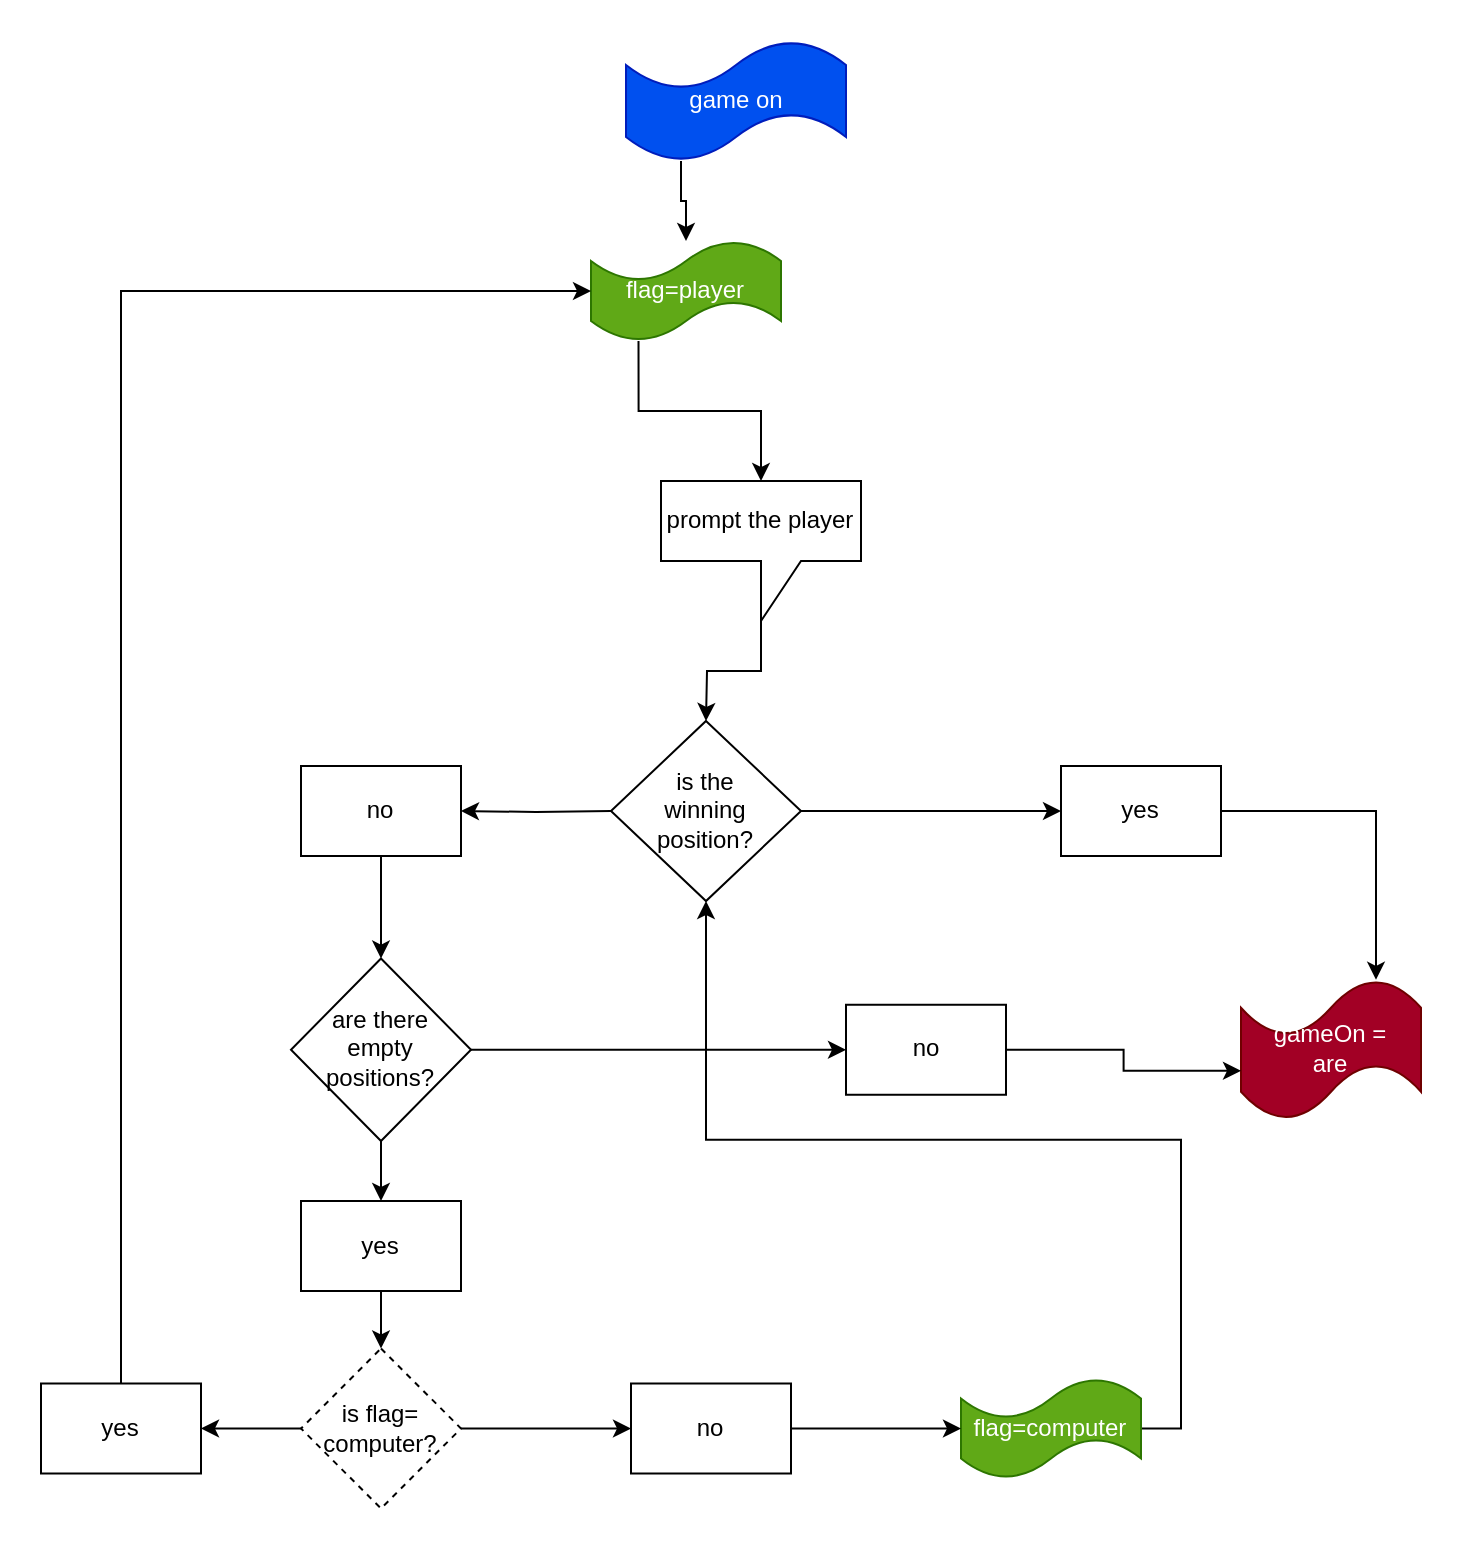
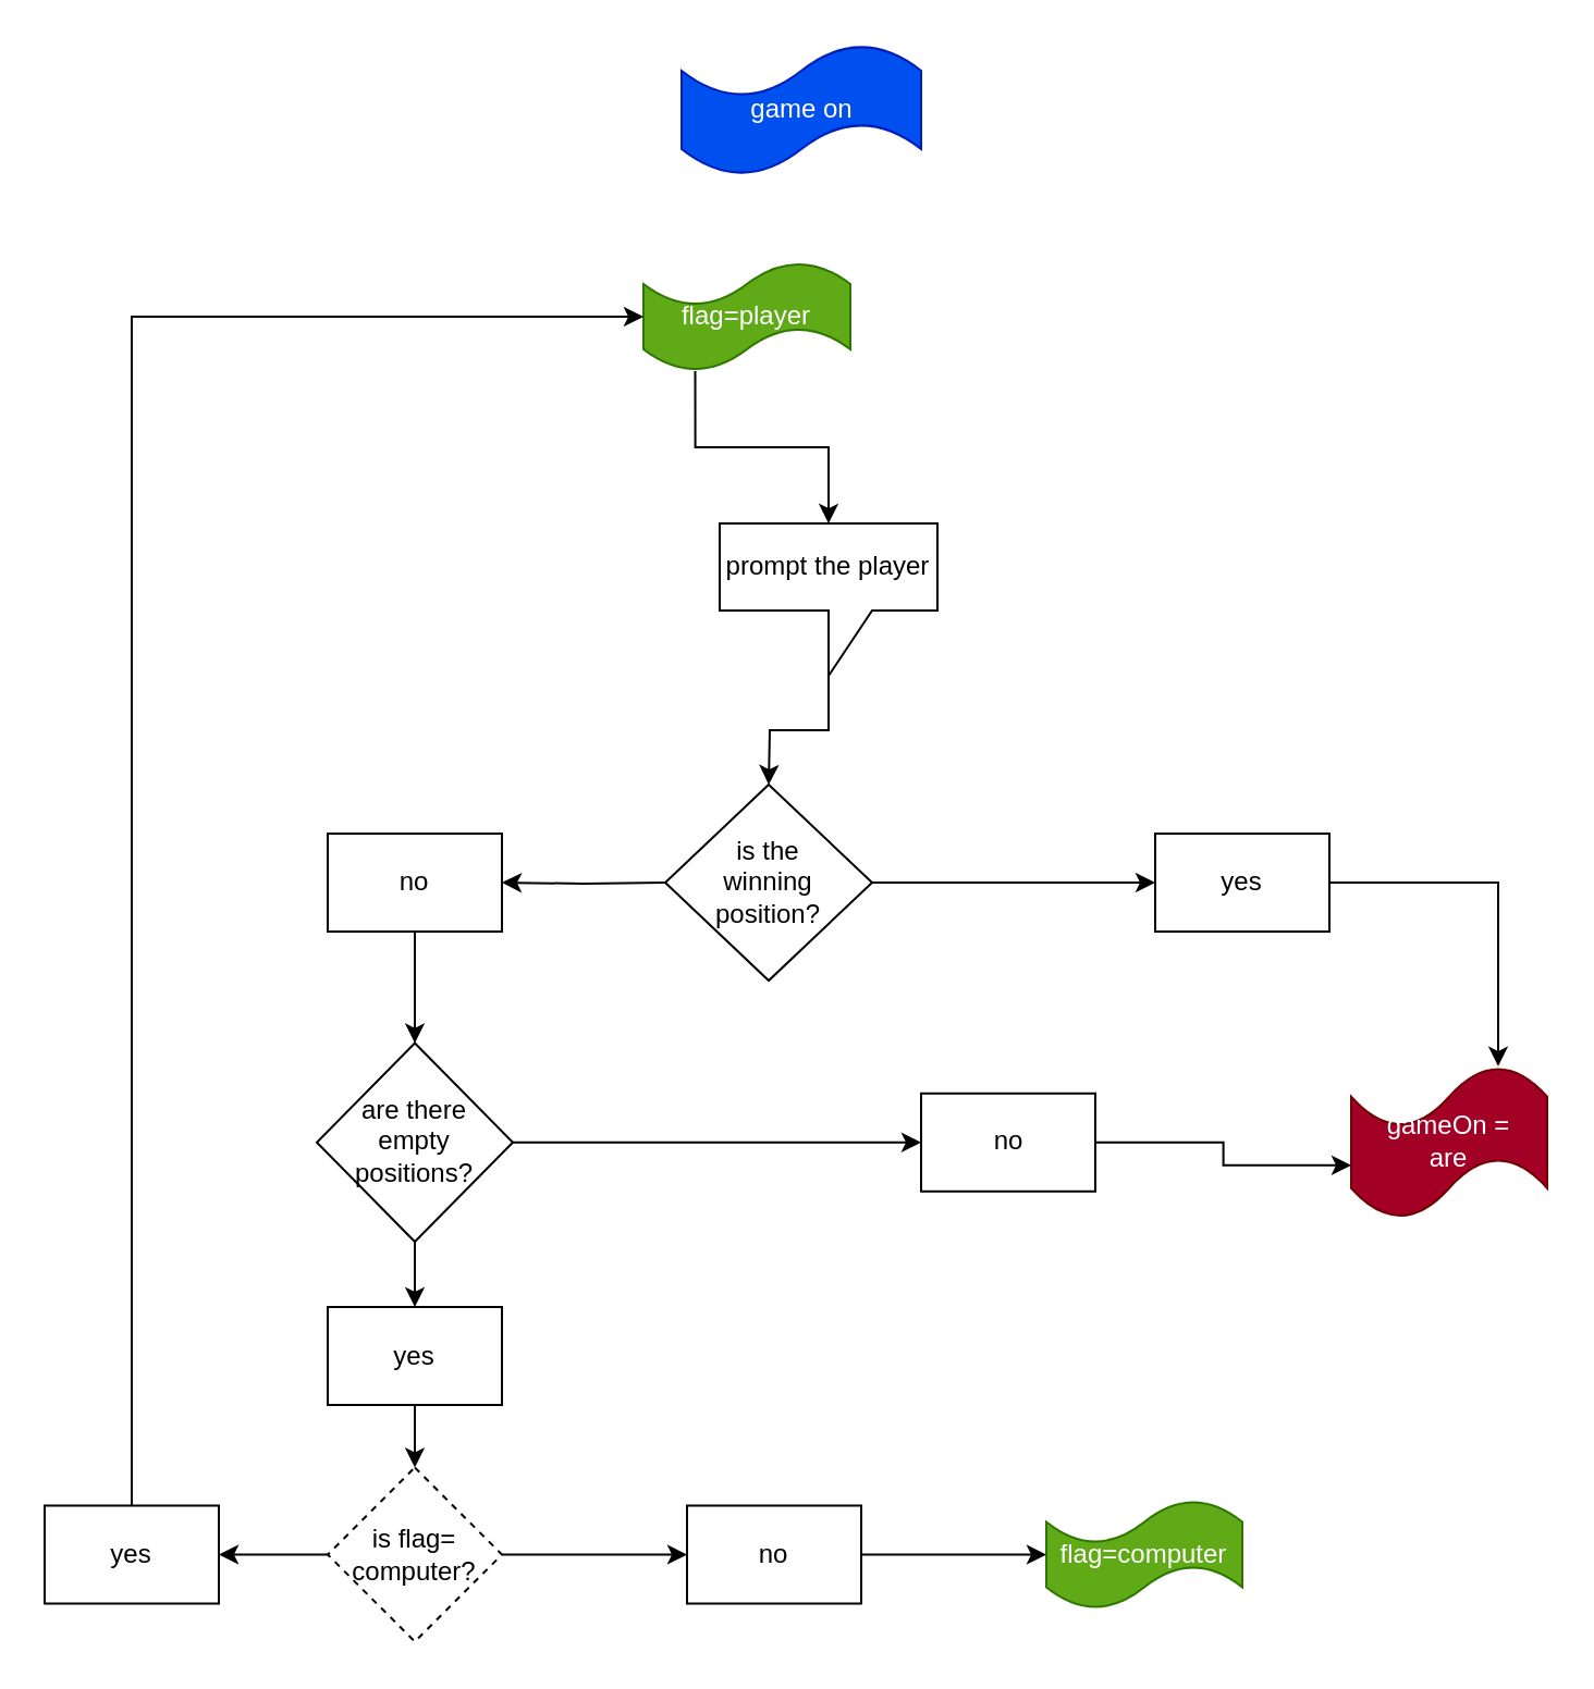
- <mxCell id="20" value="" style="edgeStyle=orthogonalEdgeStyle;rounded=0;orthogonalLoop=1;jettySize=auto;html=1;exitX=0.25;exitY=1;exitDx=0;exitDy=0;exitPerimeter=0;entryX=0.5;entryY=0;entryDx=0;entryDy=0;entryPerimeter=0;" edge="1" parent="1" source="2" target="21"><mxGeometry relative="1" as="geometry"><mxPoint x="340" y="80" as="sourcePoint" /><mxPoint x="345" y="240" as="targetPoint" /></mxGeometry></mxCell>
- <mxCell id="29" style="edgeStyle=orthogonalEdgeStyle;rounded=0;orthogonalLoop=1;jettySize=auto;html=1;exitX=1;exitY=0.5;exitDx=0;exitDy=0;exitPerimeter=0;entryX=0.5;entryY=1;entryDx=0;entryDy=0;" edge="1" parent="1" source="30" target="24"><mxGeometry relative="1" as="geometry" /></mxCell>
